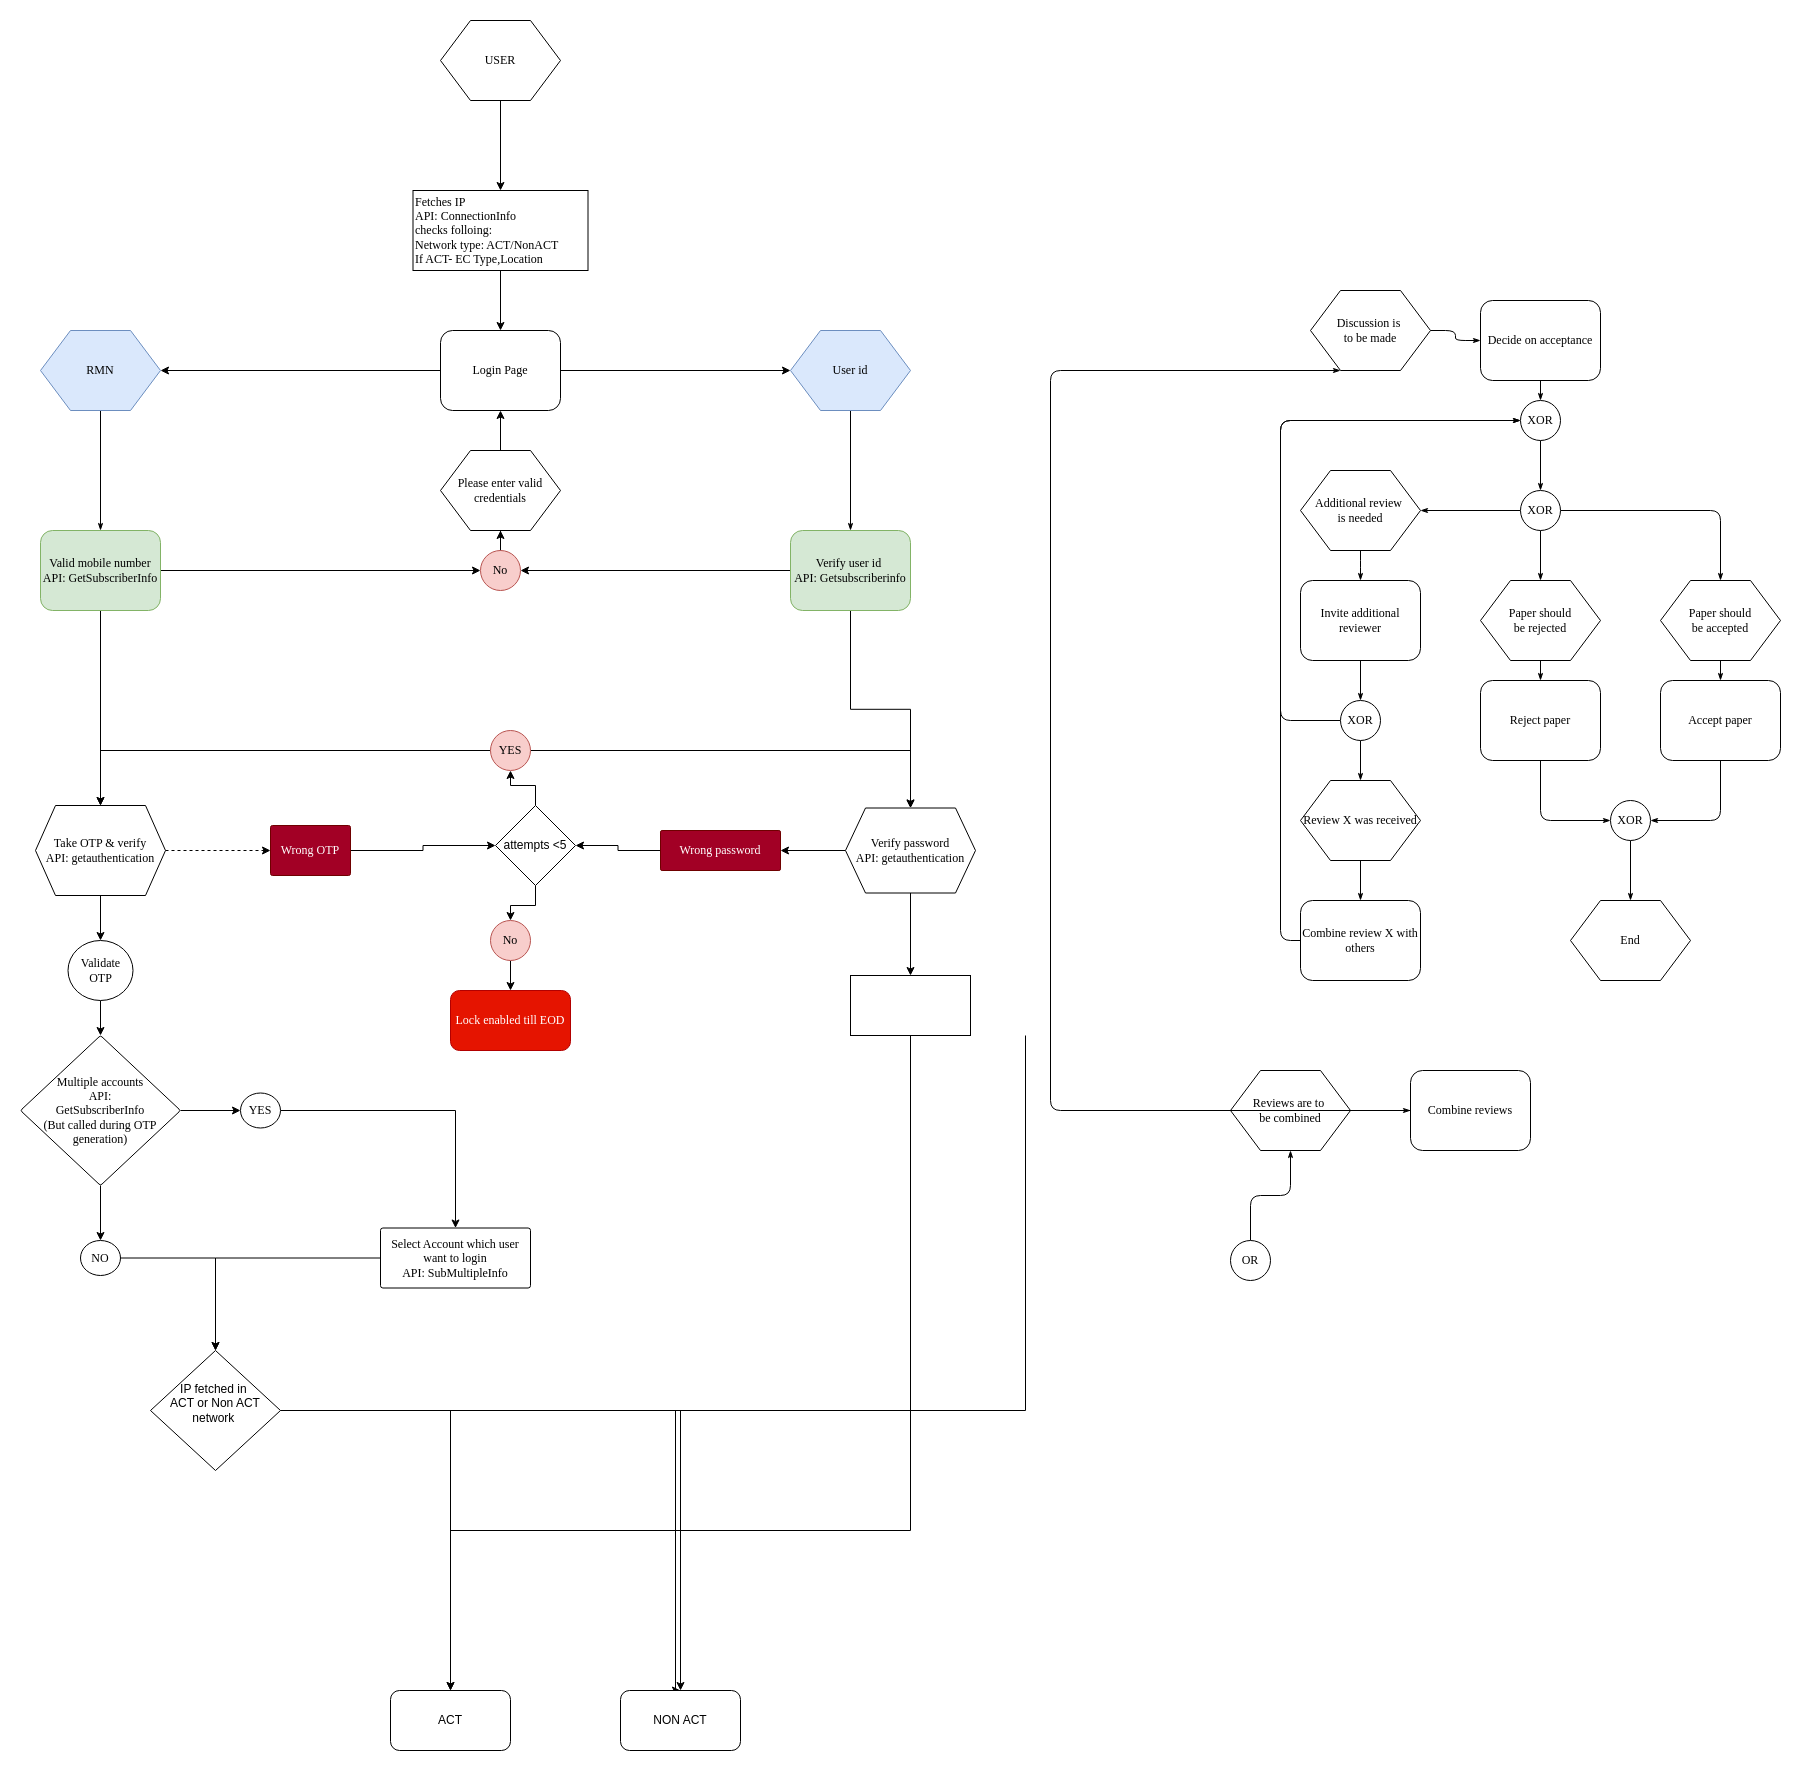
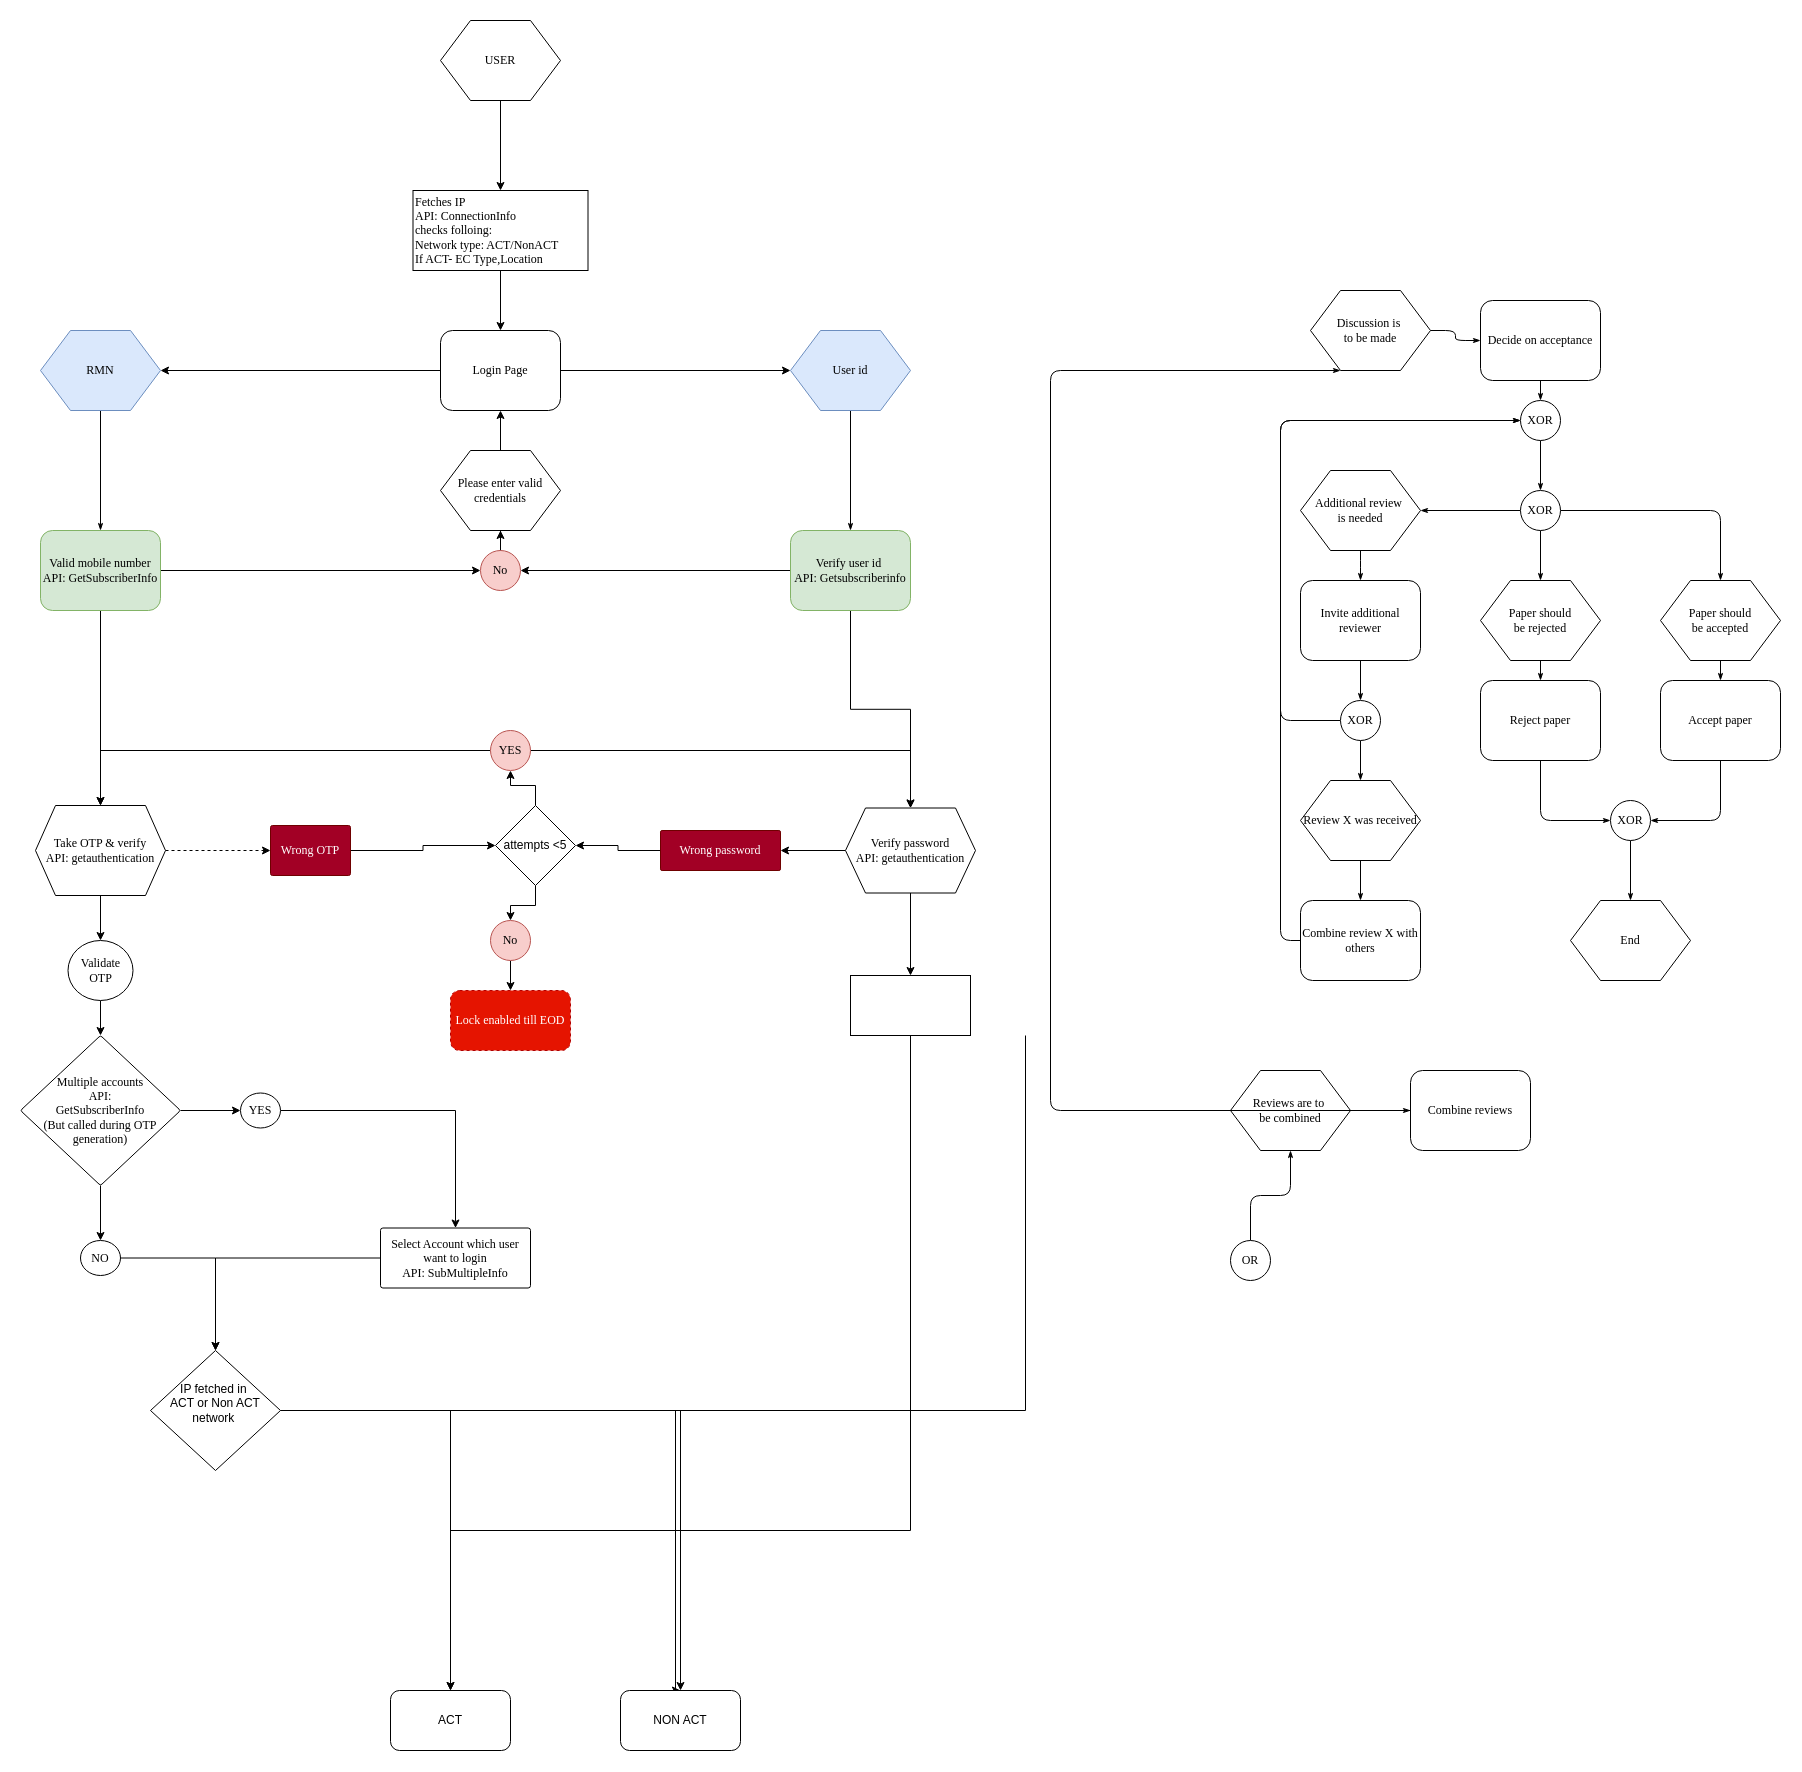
- <mxCell id="69" value="Lock enabled till EOD" style="whiteSpace=wrap;html=1;fontFamily=Verdana;rounded=1;shadow=0;labelBackgroundColor=none;strokeWidth=1;fillColor=#e51400;fontColor=#ffffff;strokeColor=#B20000;" parent="1" vertex="1"><mxGeometry x="450" y="990" width="120" height="60" as="geometry" /></mxCell>
+ <mxCell id="69" value="Lock enabled till EOD" style="whiteSpace=wrap;html=1;fontFamily=Verdana;rounded=1;shadow=0;labelBackgroundColor=none;strokeWidth=1;fillColor=#e51400;fontColor=#ffffff;strokeColor=#B20000;dashed=1;" parent="1" vertex="1"><mxGeometry x="450" y="990" width="120" height="60" as="geometry" /></mxCell>
